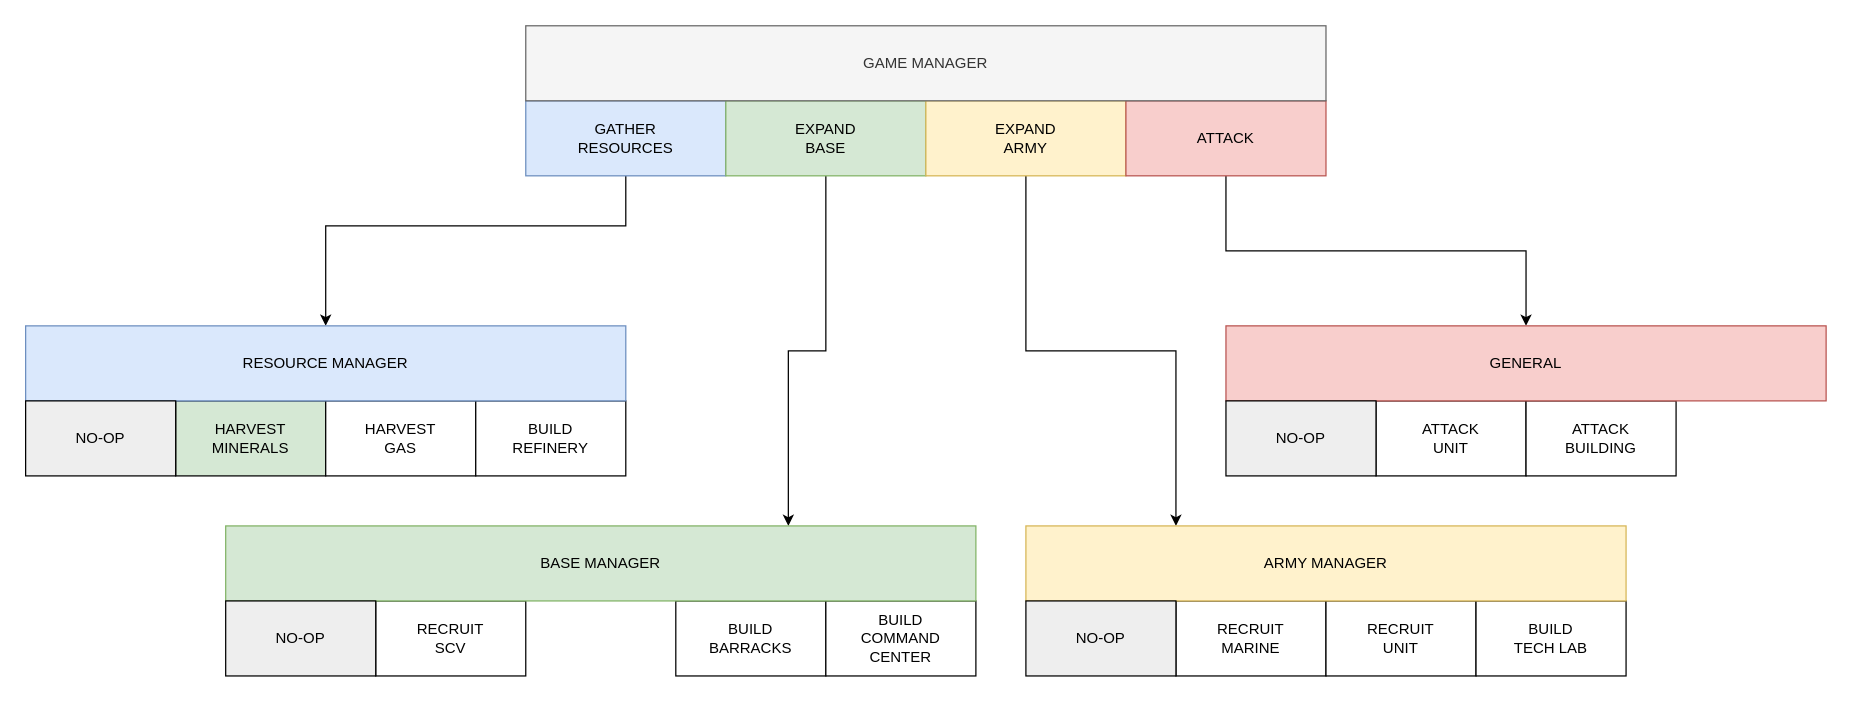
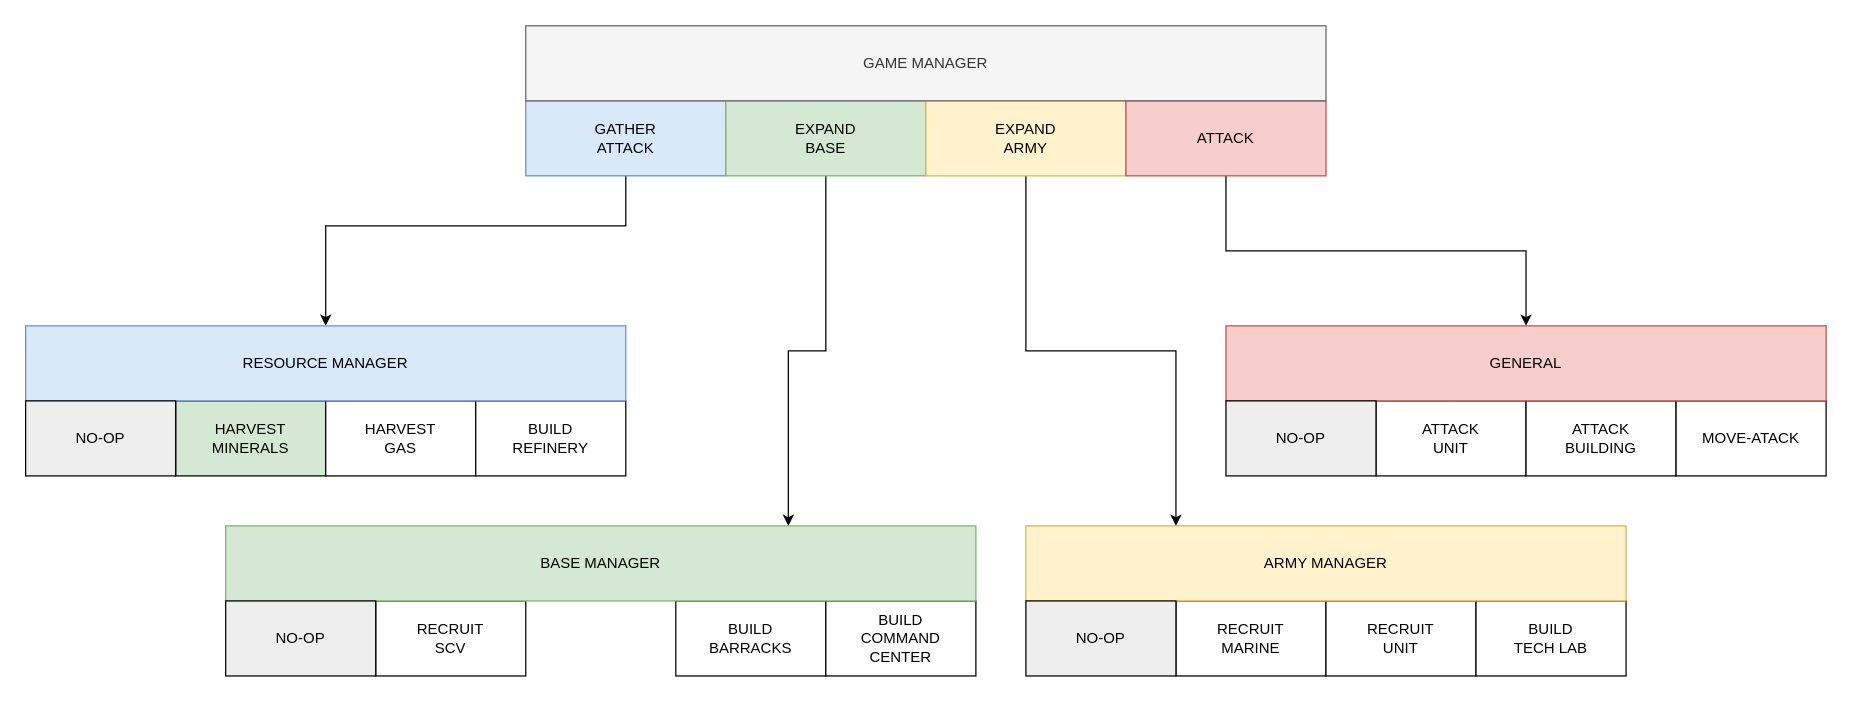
- <mxCell id="3" value="GATHER&lt;br&gt;RESOURCES" style="rounded=0;whiteSpace=wrap;html=1;fillColor=#dae8fc;strokeColor=#6c8ebf;" vertex="1" parent="1"><mxGeometry x="420" y="80" width="160" height="60" as="geometry" /></mxCell>
+ <mxCell id="3" value="GATHER&lt;br&gt;ATTACK" style="rounded=0;whiteSpace=wrap;html=1;fillColor=#dae8fc;strokeColor=#6c8ebf;" vertex="1" parent="1"><mxGeometry x="420" y="80" width="160" height="60" as="geometry" /></mxCell>
+ <mxCell id="27" value="MOVE-ATACK" style="rounded=0;whiteSpace=wrap;html=1;" vertex="1" parent="1"><mxGeometry x="1340" y="320" width="120" height="60" as="geometry" /></mxCell>
